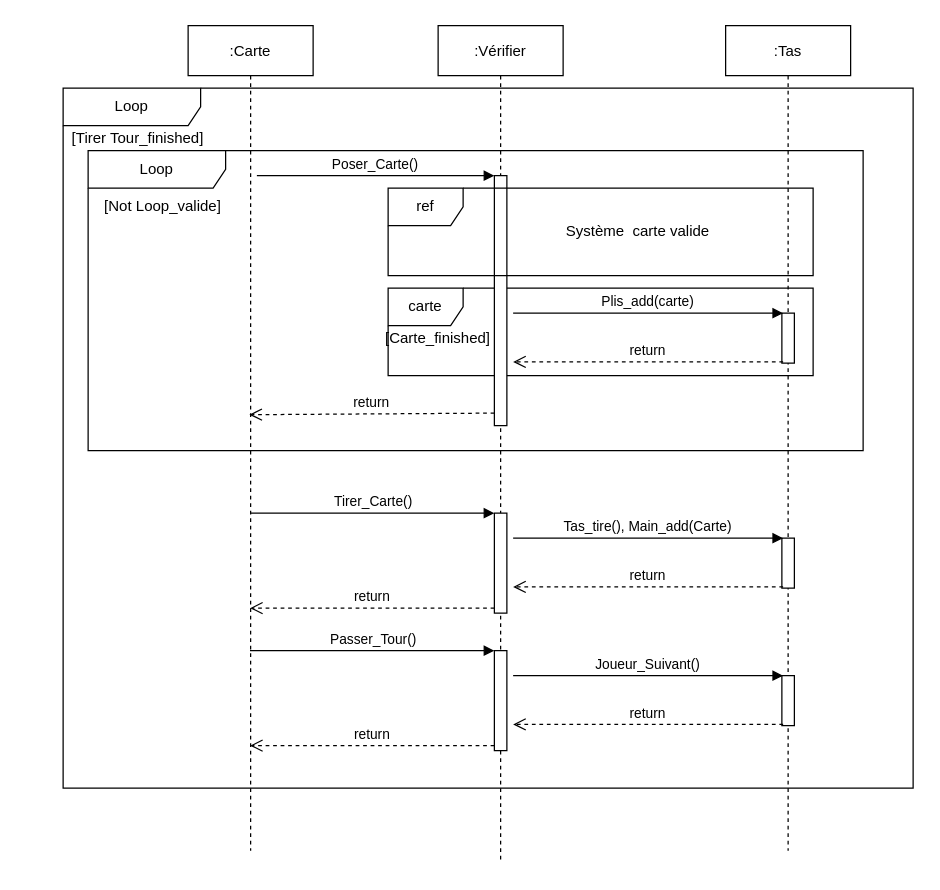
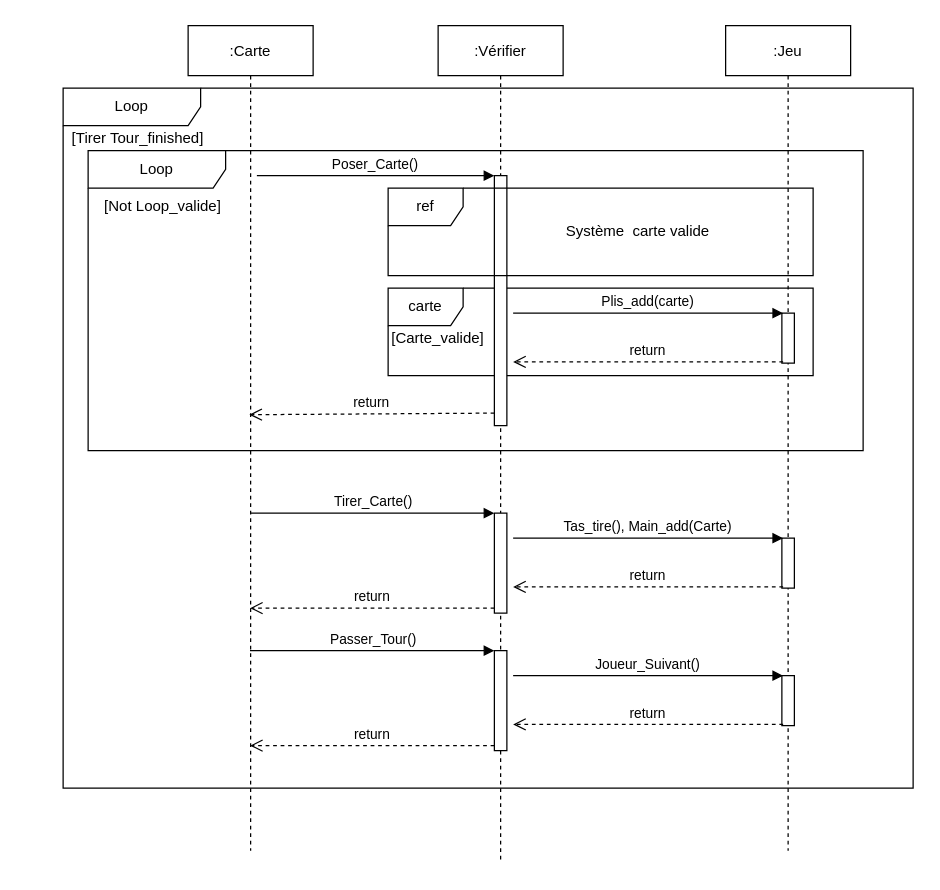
- <mxCell id="12" value=":Tas" style="shape=umlLifeline;perimeter=lifelinePerimeter;container=1;collapsible=0;recursiveResize=0;rounded=0;shadow=0;strokeWidth=1;" vertex="1" parent="1"><mxGeometry x="580" y="20" width="100" height="660" as="geometry" /></mxCell>
+ <mxCell id="12" value=":Jeu" style="shape=umlLifeline;perimeter=lifelinePerimeter;container=1;collapsible=0;recursiveResize=0;rounded=0;shadow=0;strokeWidth=1;" vertex="1" parent="1"><mxGeometry x="580" y="20" width="100" height="660" as="geometry" /></mxCell>
- <mxCell id="21" value="[Carte_finished]" style="text;html=1;strokeColor=none;fillColor=none;align=center;verticalAlign=middle;whiteSpace=wrap;rounded=0;" vertex="1" parent="1"><mxGeometry x="260" y="260" width="180" height="20" as="geometry" /></mxCell>
+ <mxCell id="21" value="[Carte_valide]" style="text;html=1;strokeColor=none;fillColor=none;align=center;verticalAlign=middle;whiteSpace=wrap;rounded=0;" vertex="1" parent="1"><mxGeometry x="260" y="260" width="180" height="20" as="geometry" /></mxCell>
